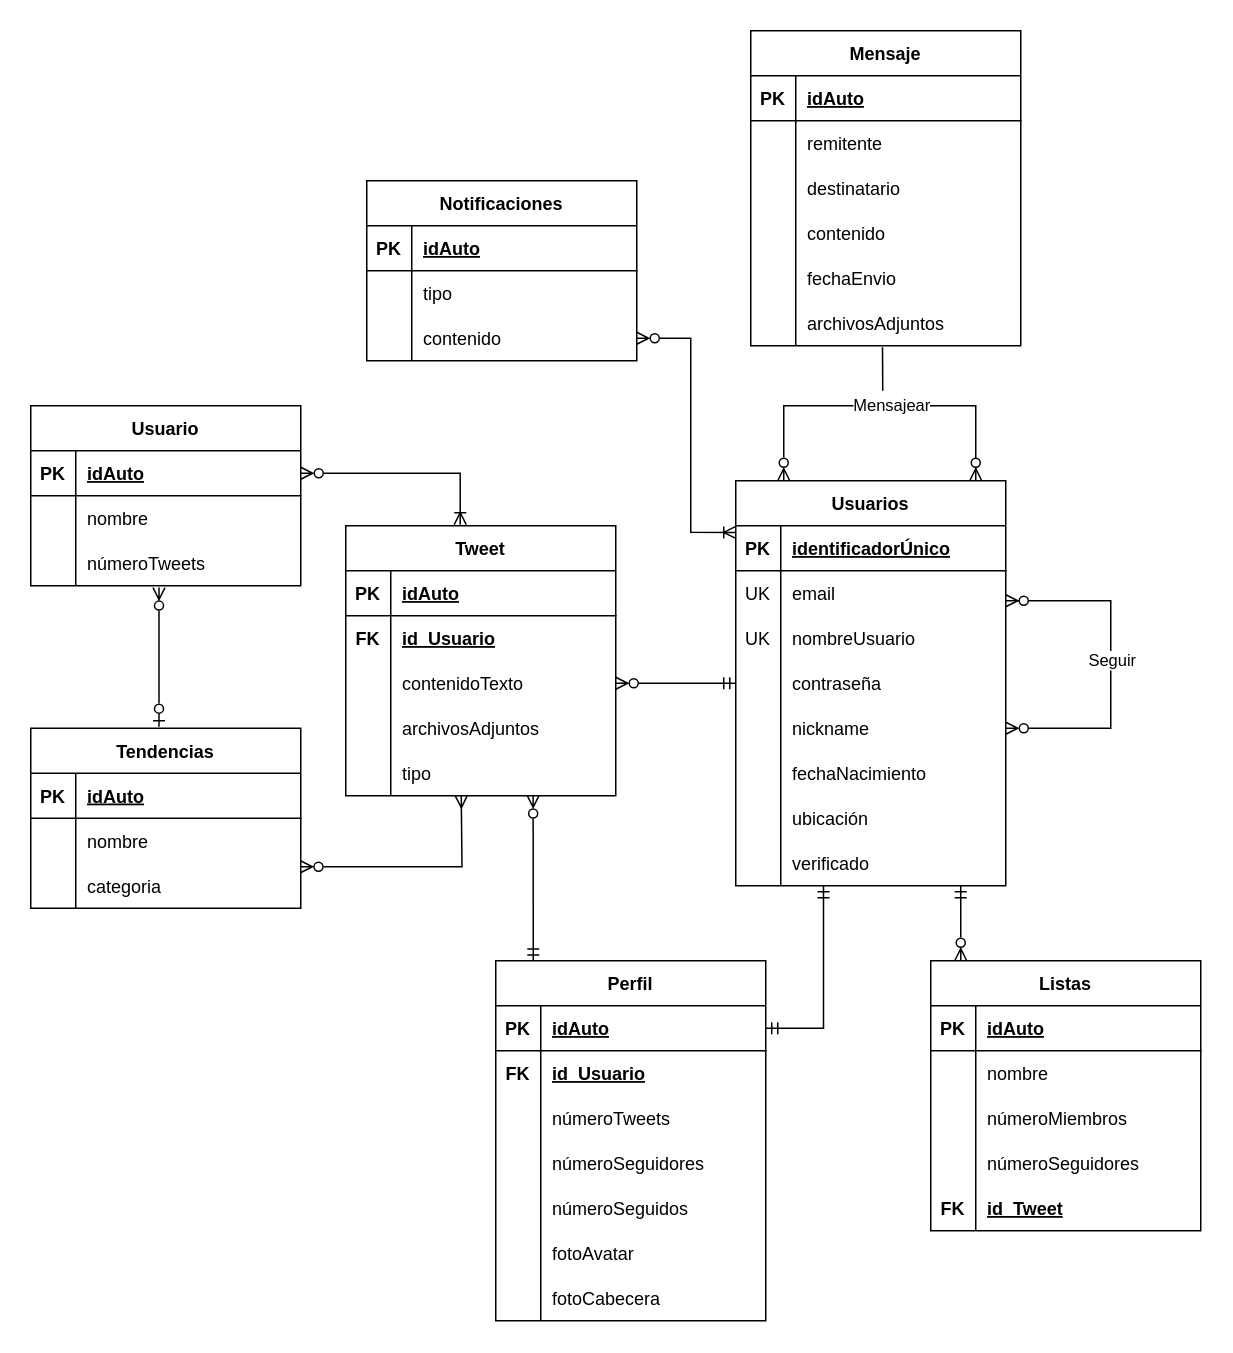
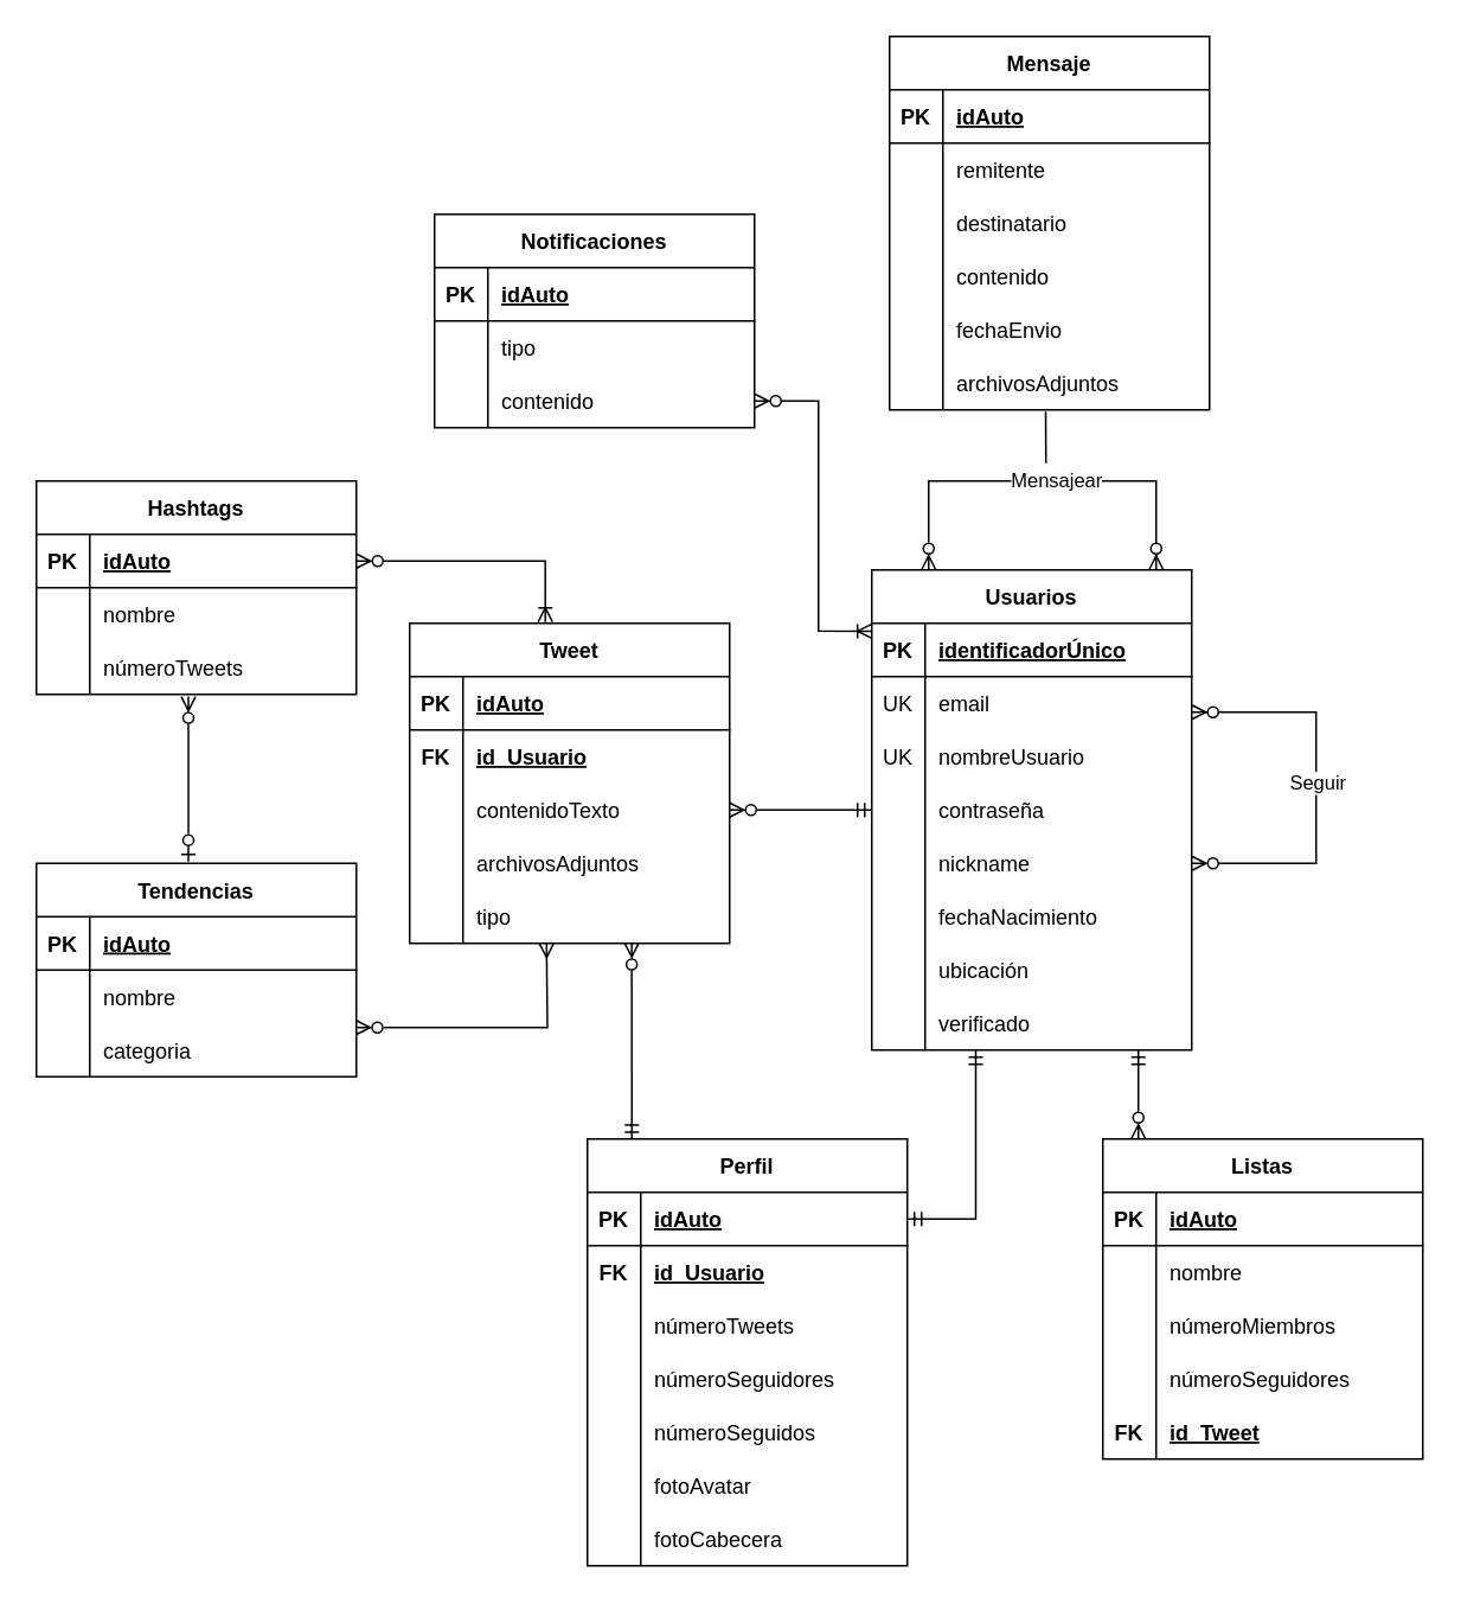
- <mxCell id="46" value="Usuario" style="shape=table;startSize=30;container=1;collapsible=1;childLayout=tableLayout;fixedRows=1;rowLines=0;fontStyle=1;align=center;resizeLast=1;" vertex="1" parent="1"><mxGeometry x="20" y="270" width="180" height="120" as="geometry" /></mxCell>
+ <mxCell id="46" value="Hashtags" style="shape=table;startSize=30;container=1;collapsible=1;childLayout=tableLayout;fixedRows=1;rowLines=0;fontStyle=1;align=center;resizeLast=1;" vertex="1" parent="1"><mxGeometry x="20" y="270" width="180" height="120" as="geometry" /></mxCell>
